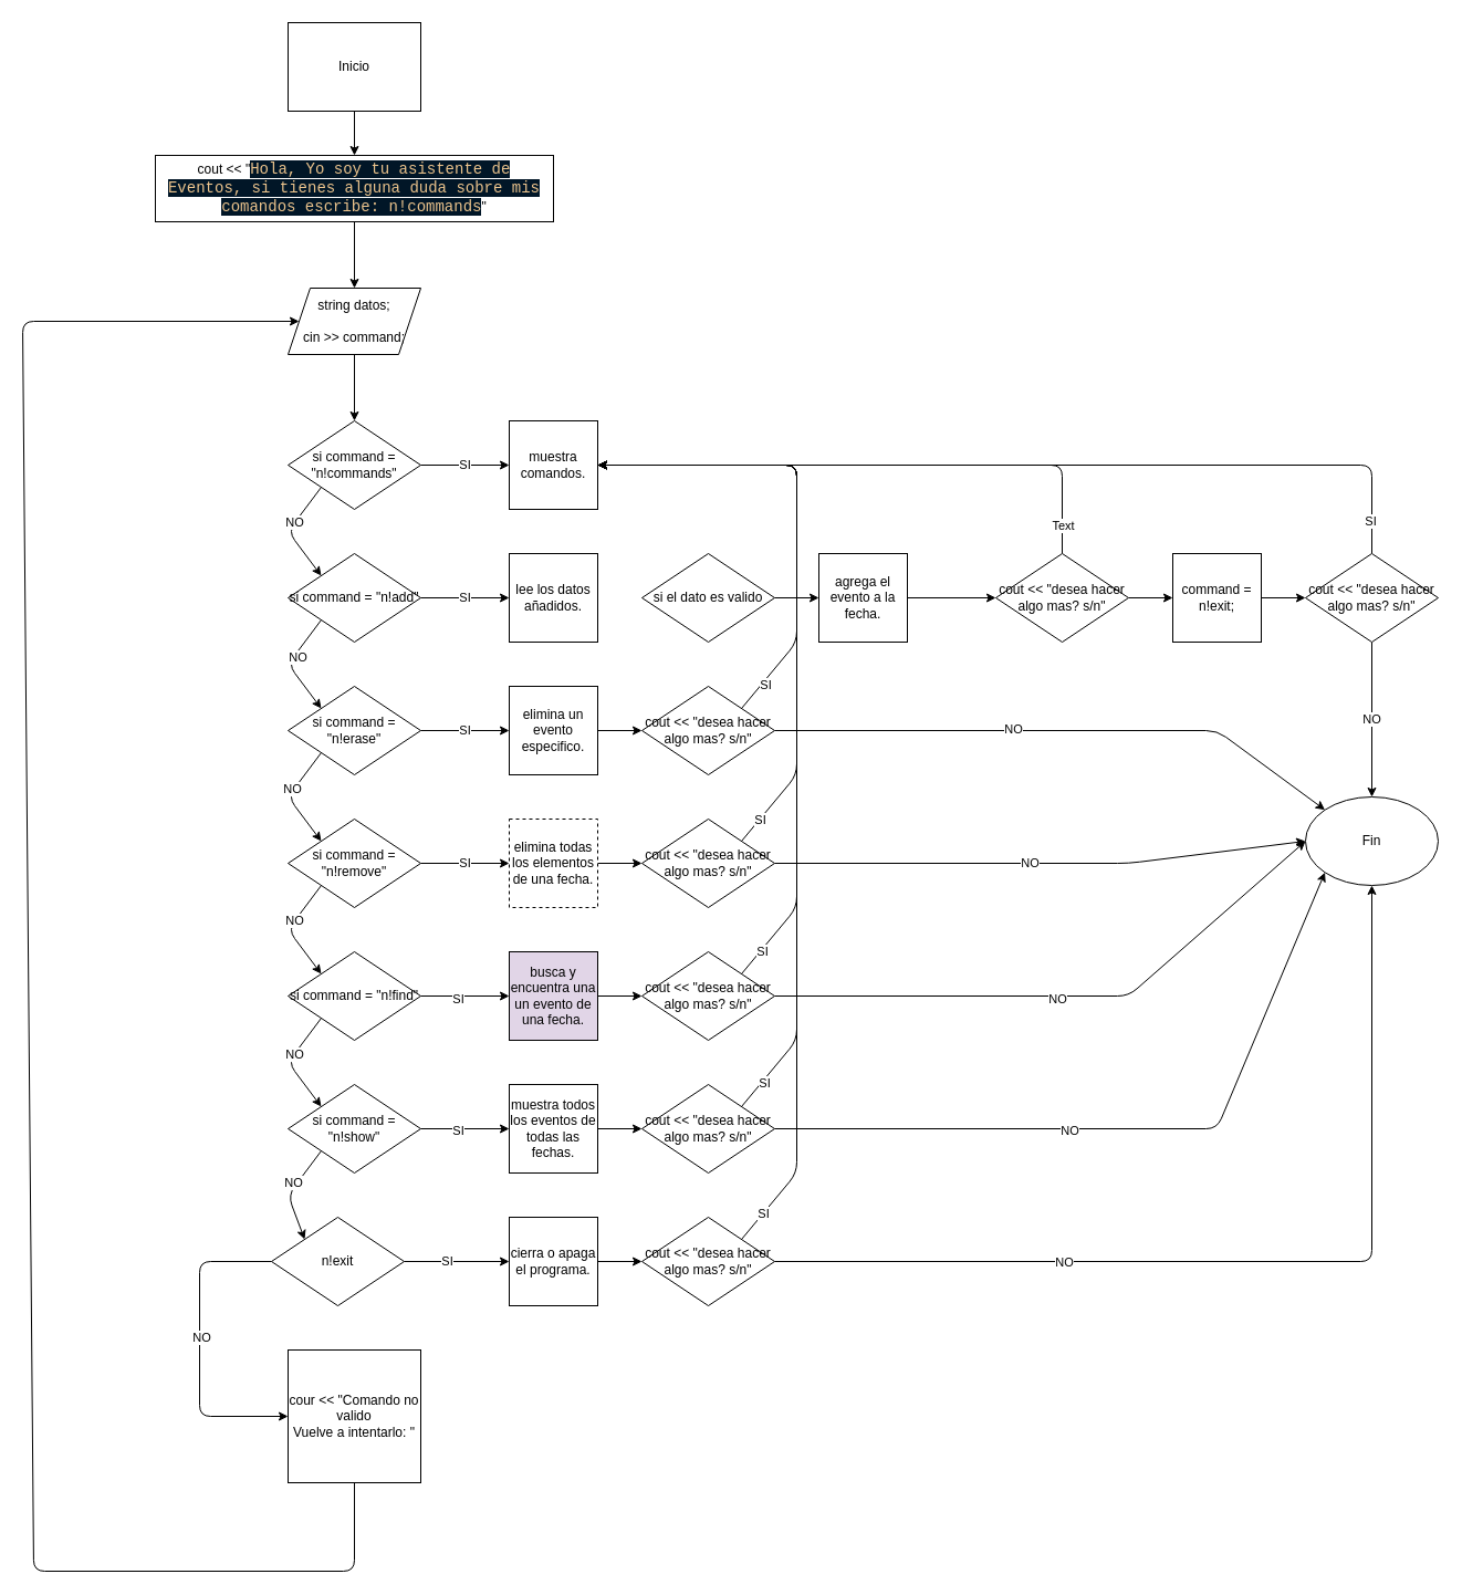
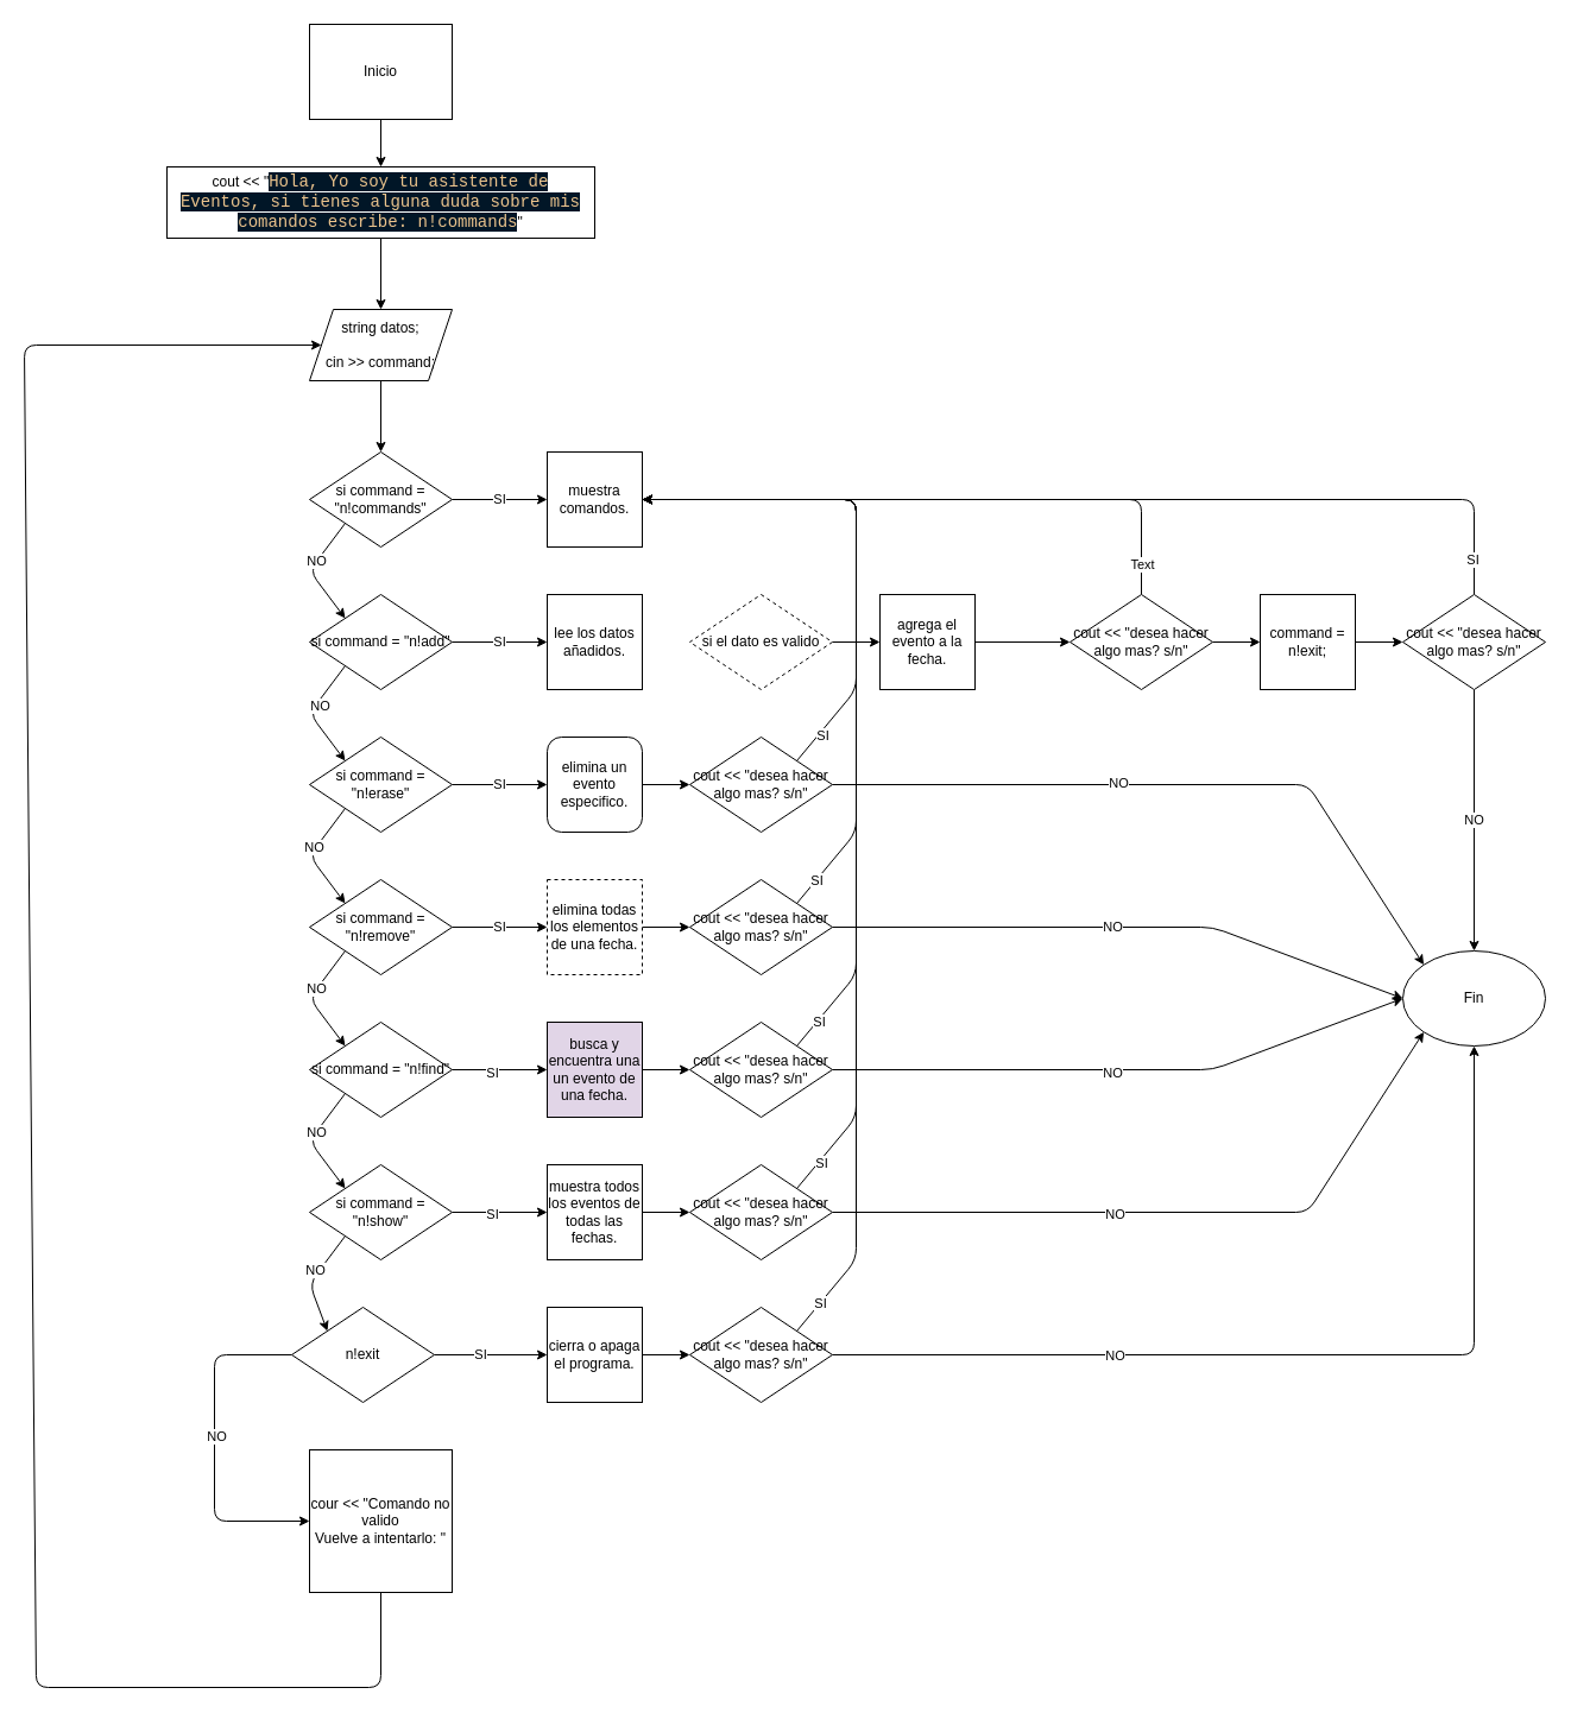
- <mxCell id="18" value="si el dato es valido" style="rhombus;whiteSpace=wrap;html=1;" vertex="1" parent="1"><mxGeometry x="580" y="500" width="120" height="80" as="geometry" /></mxCell>
+ <mxCell id="18" value="si el dato es valido" style="rhombus;whiteSpace=wrap;html=1;dashed=1;" vertex="1" parent="1"><mxGeometry x="580" y="500" width="120" height="80" as="geometry" /></mxCell>
- <mxCell id="59" value="elimina un evento especifico." style="whiteSpace=wrap;html=1;aspect=fixed;" vertex="1" parent="1"><mxGeometry x="460" y="620" width="80" height="80" as="geometry" /></mxCell>
+ <mxCell id="59" value="elimina un evento especifico." style="whiteSpace=wrap;html=1;aspect=fixed;rounded=1;" vertex="1" parent="1"><mxGeometry x="460" y="620" width="80" height="80" as="geometry" /></mxCell>
- <mxCell id="42" value="Fin" style="ellipse;whiteSpace=wrap;html=1;" vertex="1" parent="1"><mxGeometry x="1180" y="720" width="120" height="80" as="geometry" /></mxCell>
+ <mxCell id="42" value="Fin" style="ellipse;whiteSpace=wrap;html=1;" vertex="1" parent="1"><mxGeometry x="1180" y="800" width="120" height="80" as="geometry" /></mxCell>
